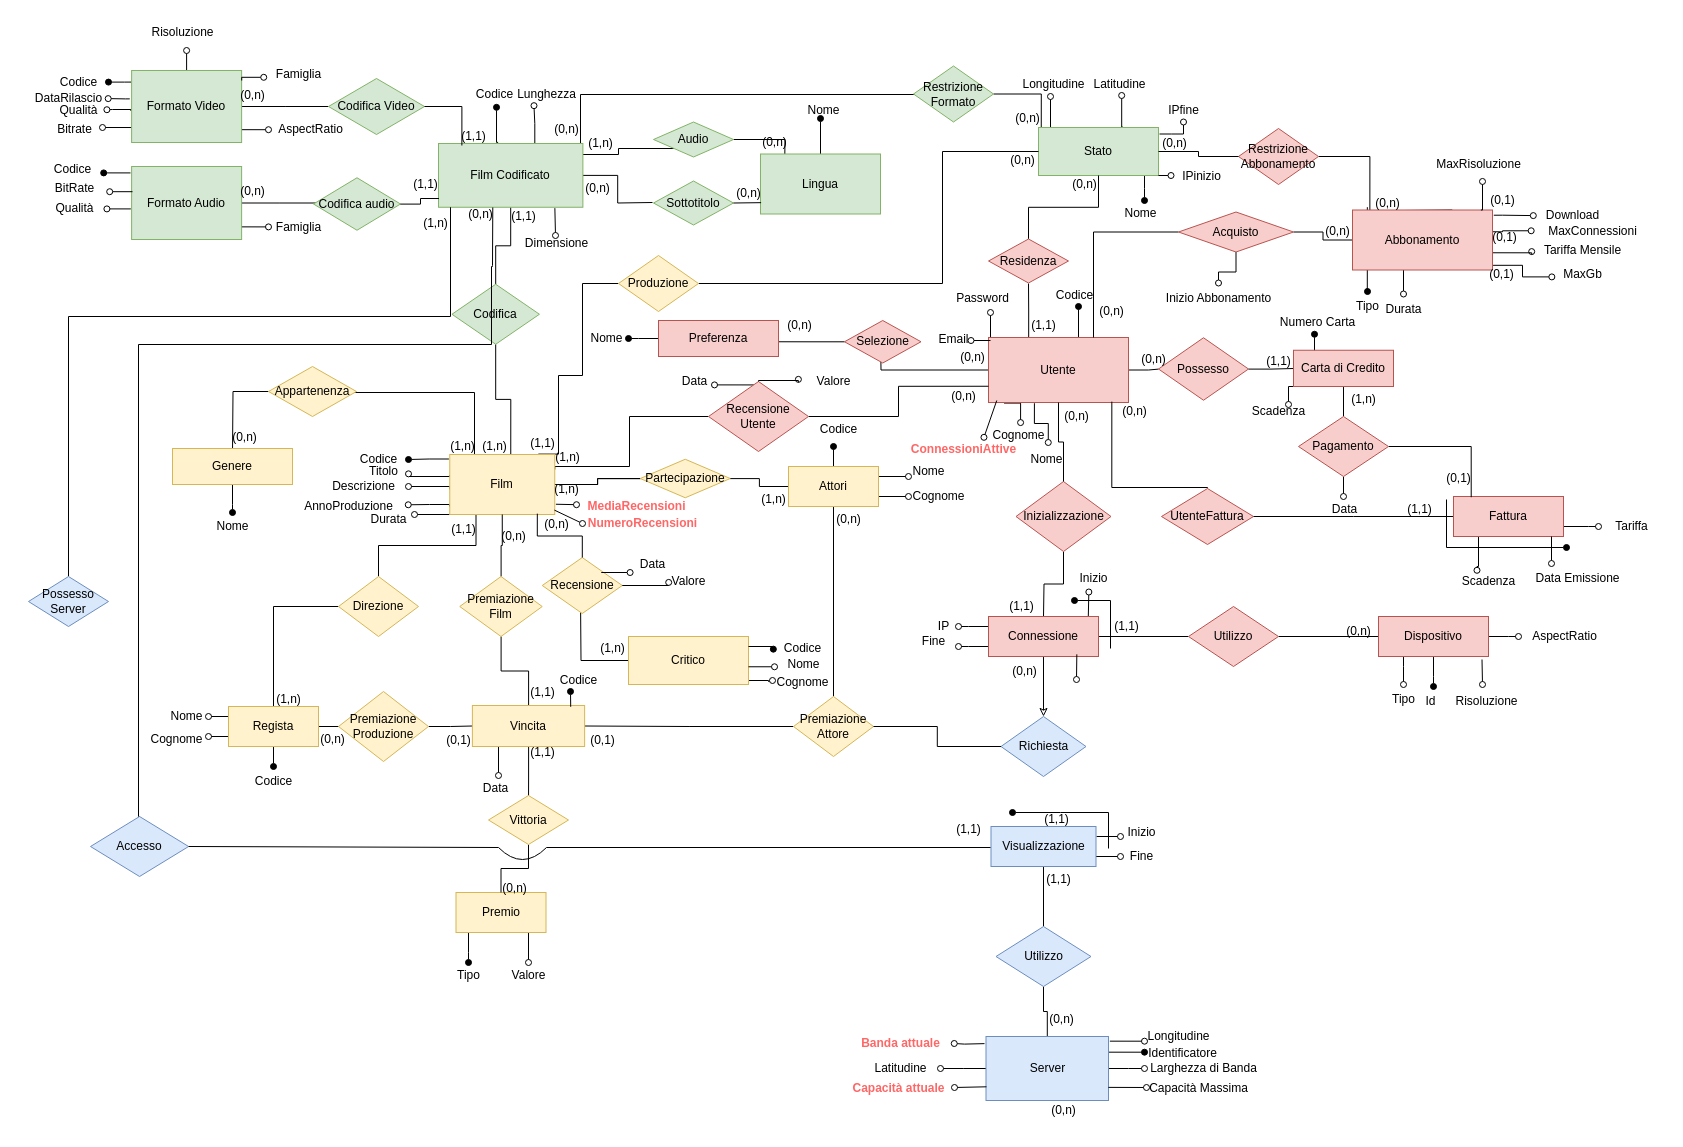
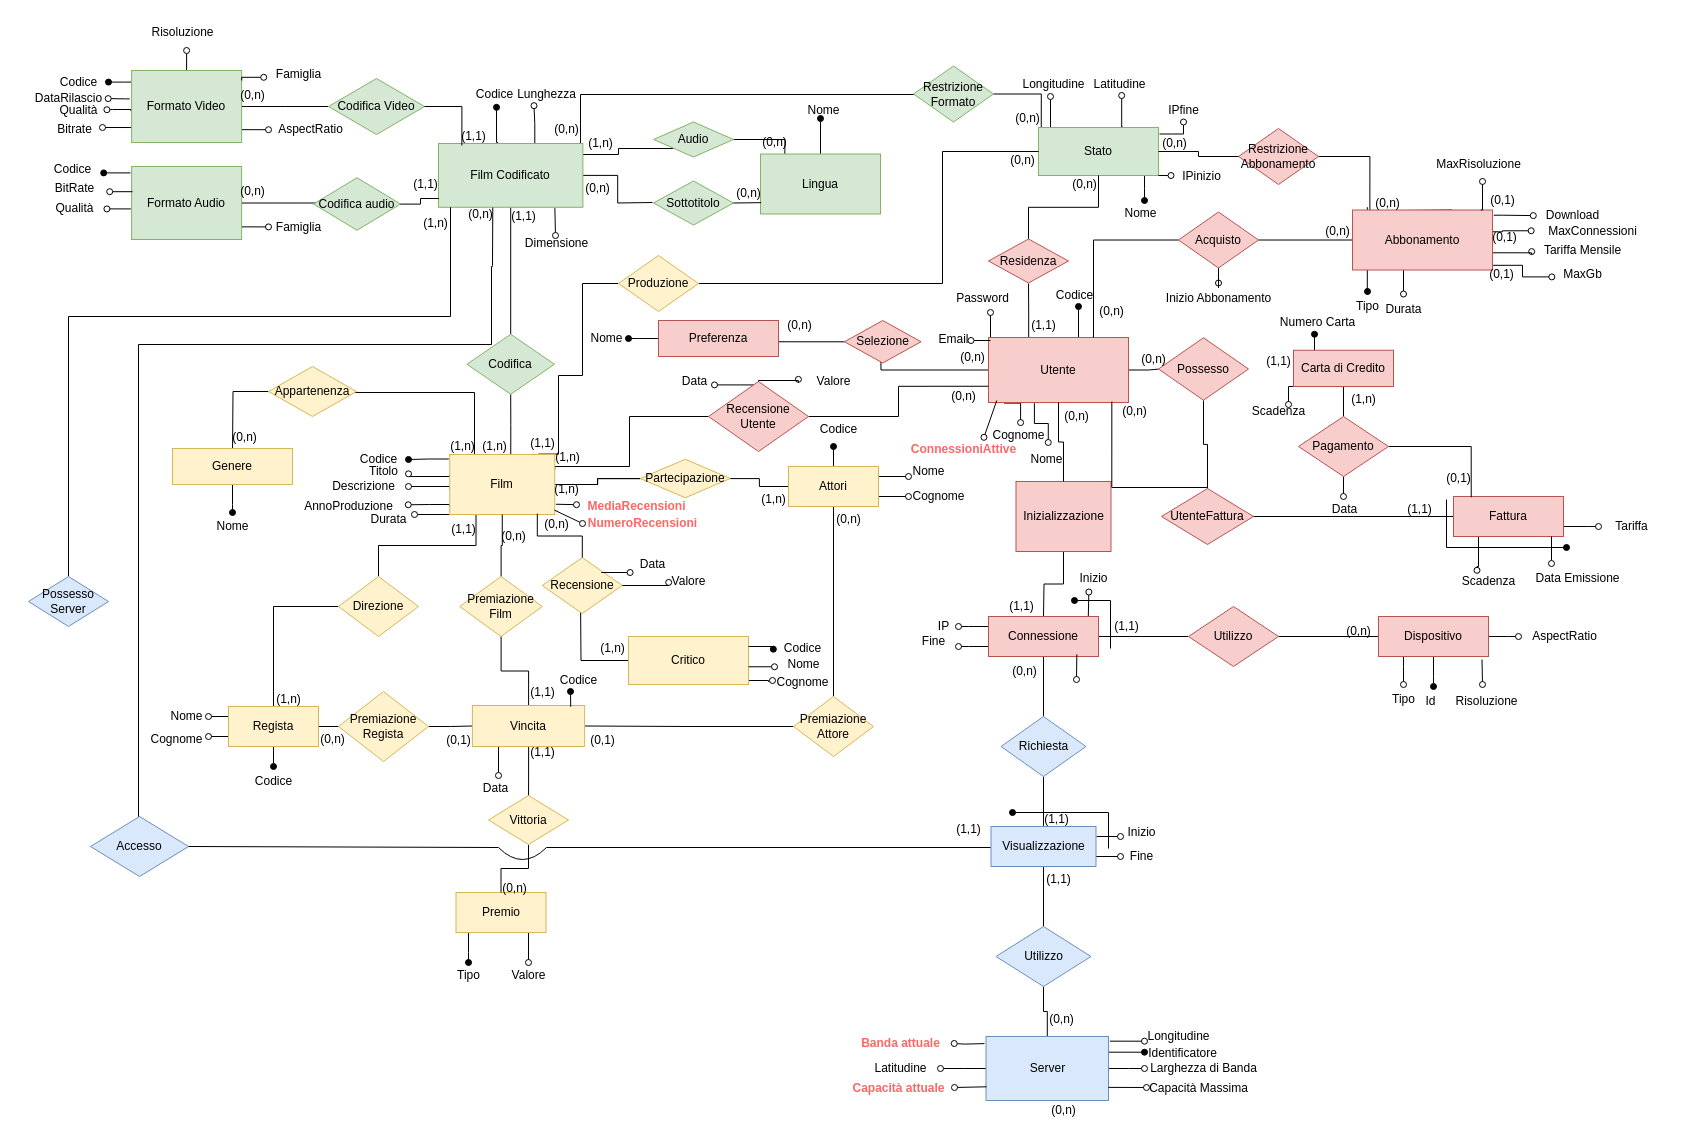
- <mxCell id="82" value="Acquisto" style="rhombus;whiteSpace=wrap;html=1;fillColor=#f8cecc;strokeColor=#b85450;" parent="1" vertex="1"><mxGeometry x="1178" y="211.5" width="115" height="40" as="geometry" /></mxCell>
+ <mxCell id="82" value="Acquisto" style="rhombus;whiteSpace=wrap;html=1;fillColor=#f8cecc;strokeColor=#b85450;" parent="1" vertex="1"><mxGeometry x="1178" y="211.5" width="80" height="56" as="geometry" /></mxCell>
- <mxCell id="40" value="Codifica" style="rhombus;whiteSpace=wrap;html=1;fillColor=#d5e8d4;strokeColor=#82b366;" parent="1" vertex="1"><mxGeometry x="451.44" y="283.75" width="87.5" height="60" as="geometry" /></mxCell>
+ <mxCell id="40" value="Codifica" style="rhombus;whiteSpace=wrap;html=1;fillColor=#d5e8d4;strokeColor=#82b366;" parent="1" vertex="1"><mxGeometry x="466.44" y="333.75" width="87.5" height="60" as="geometry" /></mxCell>
- <mxCell id="83" style="edgeStyle=orthogonalEdgeStyle;rounded=0;orthogonalLoop=1;jettySize=auto;html=1;endArrow=none;endFill=0;" parent="1" source="84" target="87" edge="1"><mxGeometry relative="1" as="geometry"><mxPoint x="1298" y="381" as="targetPoint" /></mxGeometry></mxCell>
+ <mxCell id="83" style="edgeStyle=orthogonalEdgeStyle;rounded=0;orthogonalLoop=1;jettySize=auto;html=1;endArrow=none;endFill=0;" parent="1" source="84" target="193" edge="1"><mxGeometry relative="1" as="geometry"><mxPoint x="1298" y="381" as="targetPoint" /></mxGeometry></mxCell>
- <mxCell id="96" value="Inizializzazione" style="rhombus;whiteSpace=wrap;html=1;fillColor=#f8cecc;strokeColor=#b85450;rounded=0;" parent="1" vertex="1"><mxGeometry x="1015.5" y="481" width="95" height="70" as="geometry" /></mxCell>
+ <mxCell id="96" value="Inizializzazione" style="whiteSpace=wrap;html=1;fillColor=#f8cecc;strokeColor=#b85450;rounded=0;" parent="1" vertex="1"><mxGeometry x="1015.5" y="481" width="95" height="70" as="geometry" /></mxCell>
- <mxCell id="98" style="edgeStyle=orthogonalEdgeStyle;rounded=0;orthogonalLoop=1;jettySize=auto;html=1;endArrow=classic;endFill=0;" parent="1" source="102" target="111" edge="1"><mxGeometry relative="1" as="geometry"><mxPoint x="1043" y="726" as="targetPoint" /></mxGeometry></mxCell>
+ <mxCell id="98" style="edgeStyle=orthogonalEdgeStyle;rounded=0;orthogonalLoop=1;jettySize=auto;html=1;endArrow=none;endFill=0;" parent="1" source="102" target="111" edge="1"><mxGeometry relative="1" as="geometry"><mxPoint x="1043" y="726" as="targetPoint" /></mxGeometry></mxCell>
- <mxCell id="38" value="Premiazione Produzione" style="rhombus;whiteSpace=wrap;html=1;fillColor=#fff2cc;strokeColor=#d6b656;" parent="1" vertex="1"><mxGeometry x="338" y="691" width="90" height="70" as="geometry" /></mxCell>
+ <mxCell id="38" value="Premiazione Regista" style="rhombus;whiteSpace=wrap;html=1;fillColor=#fff2cc;strokeColor=#d6b656;" parent="1" vertex="1"><mxGeometry x="338" y="691" width="90" height="70" as="geometry" /></mxCell>
- <mxCell id="110" style="edgeStyle=orthogonalEdgeStyle;rounded=0;orthogonalLoop=1;jettySize=auto;html=1;endArrow=none;endFill=0;" parent="1" source="111" target="29" edge="1"><mxGeometry relative="1" as="geometry"><mxPoint x="1043" y="826" as="targetPoint" /></mxGeometry></mxCell>
+ <mxCell id="110" style="edgeStyle=orthogonalEdgeStyle;rounded=0;orthogonalLoop=1;jettySize=auto;html=1;endArrow=none;endFill=0;" parent="1" source="111" target="115" edge="1"><mxGeometry relative="1" as="geometry"><mxPoint x="1043" y="826" as="targetPoint" /></mxGeometry></mxCell>
